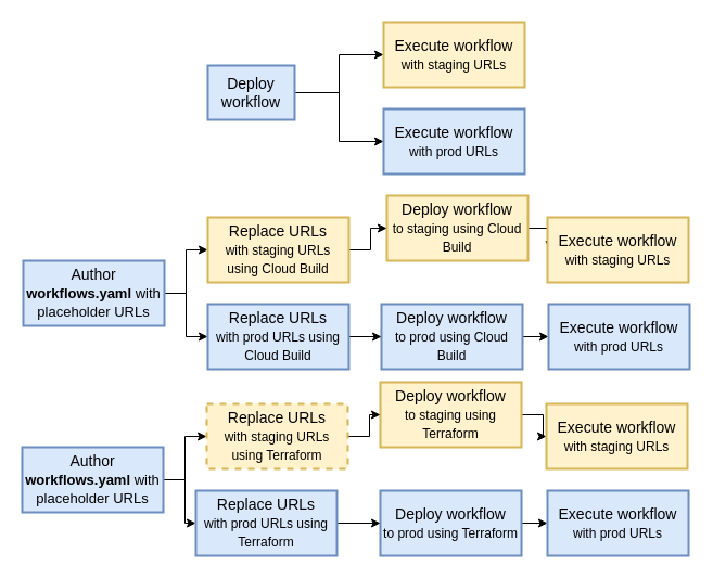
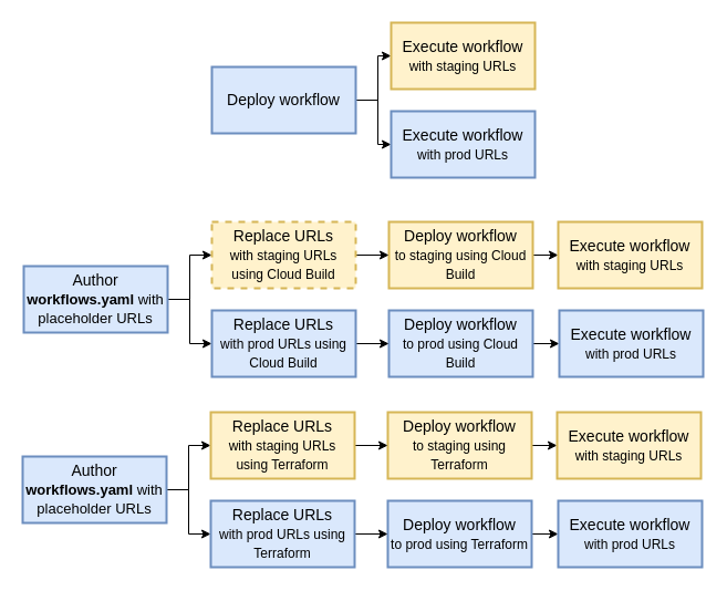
- <mxCell id="4" value="&lt;span style=&quot;font-weight: 400;&quot;&gt;&lt;font style=&quot;&quot;&gt;Deploy workflow&lt;/font&gt;&lt;/span&gt;&lt;span style=&quot;font-weight: normal;&quot;&gt;&lt;br&gt;&lt;/span&gt;" style="rounded=0;whiteSpace=wrap;html=1;fontSize=14;strokeWidth=2;fontStyle=1;fillColor=#dae8fc;strokeColor=#6c8ebf;" parent="1" vertex="1"><mxGeometry x="191" y="60" width="80" height="50" as="geometry" /></mxCell>
+ <mxCell id="4" value="&lt;span style=&quot;font-weight: 400;&quot;&gt;&lt;font style=&quot;&quot;&gt;Deploy workflow&lt;/font&gt;&lt;/span&gt;&lt;span style=&quot;font-weight: normal;&quot;&gt;&lt;br&gt;&lt;/span&gt;" style="rounded=0;whiteSpace=wrap;html=1;fontSize=14;strokeWidth=2;fontStyle=1;fillColor=#dae8fc;strokeColor=#6c8ebf;" parent="1" vertex="1"><mxGeometry x="191" y="60" width="130" height="60" as="geometry" /></mxCell>
- <mxCell id="13" value="&lt;span style=&quot;font-weight: 400;&quot;&gt;&lt;font style=&quot;&quot;&gt;Deploy workflow&lt;br&gt;&lt;/font&gt;&lt;/span&gt;&lt;span style=&quot;font-weight: normal;&quot;&gt;&lt;font style=&quot;font-size: 12px;&quot;&gt;to staging using Cloud Build&lt;/font&gt;&lt;br&gt;&lt;/span&gt;" style="rounded=0;whiteSpace=wrap;html=1;fontSize=14;strokeWidth=2;fontStyle=1;fillColor=#fff2cc;strokeColor=#d6b656;" parent="1" vertex="1"><mxGeometry x="356" y="180" width="130" height="60" as="geometry" /></mxCell>
+ <mxCell id="13" value="&lt;span style=&quot;font-weight: 400;&quot;&gt;&lt;font style=&quot;&quot;&gt;Deploy workflow&lt;br&gt;&lt;/font&gt;&lt;/span&gt;&lt;span style=&quot;font-weight: normal;&quot;&gt;&lt;font style=&quot;font-size: 12px;&quot;&gt;to staging using Cloud Build&lt;/font&gt;&lt;br&gt;&lt;/span&gt;" style="rounded=0;whiteSpace=wrap;html=1;fontSize=14;strokeWidth=2;fontStyle=1;fillColor=#fff2cc;strokeColor=#d6b656;" parent="1" vertex="1"><mxGeometry x="351" y="200" width="130" height="60" as="geometry" /></mxCell>
- <mxCell id="17" value="&lt;span style=&quot;font-weight: 400;&quot;&gt;&lt;font style=&quot;&quot;&gt;Replace URLs&lt;br&gt;&lt;/font&gt;&lt;/span&gt;&lt;span style=&quot;font-weight: normal;&quot;&gt;&lt;font style=&quot;font-size: 12px;&quot;&gt;with staging URLs using Cloud Build&lt;/font&gt;&lt;br&gt;&lt;/span&gt;" style="rounded=0;whiteSpace=wrap;html=1;fontSize=14;strokeWidth=2;fontStyle=1;fillColor=#fff2cc;strokeColor=#d6b656;" parent="1" vertex="1"><mxGeometry x="191" y="200" width="130" height="60" as="geometry" /></mxCell>
+ <mxCell id="17" value="&lt;span style=&quot;font-weight: 400;&quot;&gt;&lt;font style=&quot;&quot;&gt;Replace URLs&lt;br&gt;&lt;/font&gt;&lt;/span&gt;&lt;span style=&quot;font-weight: normal;&quot;&gt;&lt;font style=&quot;font-size: 12px;&quot;&gt;with staging URLs using Cloud Build&lt;/font&gt;&lt;br&gt;&lt;/span&gt;" style="rounded=0;whiteSpace=wrap;html=1;fontSize=14;strokeWidth=2;fontStyle=1;fillColor=#fff2cc;strokeColor=#d6b656;dashed=1;" parent="1" vertex="1"><mxGeometry x="191" y="200" width="130" height="60" as="geometry" /></mxCell>
- <mxCell id="26" value="&lt;span style=&quot;font-weight: 400;&quot;&gt;&lt;font style=&quot;&quot;&gt;Deploy workflow&lt;br&gt;&lt;/font&gt;&lt;/span&gt;&lt;span style=&quot;font-weight: normal;&quot;&gt;&lt;font style=&quot;font-size: 12px;&quot;&gt;to staging using Terraform&lt;/font&gt;&lt;br&gt;&lt;/span&gt;" style="rounded=0;whiteSpace=wrap;html=1;fontSize=14;strokeWidth=2;fontStyle=1;fillColor=#fff2cc;strokeColor=#d6b656;" vertex="1" parent="1"><mxGeometry x="350" y="352" width="130" height="60" as="geometry" /></mxCell>
+ <mxCell id="26" value="&lt;span style=&quot;font-weight: 400;&quot;&gt;&lt;font style=&quot;&quot;&gt;Deploy workflow&lt;br&gt;&lt;/font&gt;&lt;/span&gt;&lt;span style=&quot;font-weight: normal;&quot;&gt;&lt;font style=&quot;font-size: 12px;&quot;&gt;to staging using Terraform&lt;/font&gt;&lt;br&gt;&lt;/span&gt;" style="rounded=0;whiteSpace=wrap;html=1;fontSize=14;strokeWidth=2;fontStyle=1;fillColor=#fff2cc;strokeColor=#d6b656;" vertex="1" parent="1"><mxGeometry x="350" y="372" width="130" height="60" as="geometry" /></mxCell>
- <mxCell id="30" value="&lt;span style=&quot;font-weight: 400;&quot;&gt;&lt;font style=&quot;&quot;&gt;Replace URLs&lt;br&gt;&lt;/font&gt;&lt;/span&gt;&lt;span style=&quot;font-weight: normal;&quot;&gt;&lt;font style=&quot;font-size: 12px;&quot;&gt;with staging URLs using Terraform&lt;/font&gt;&lt;br&gt;&lt;/span&gt;" style="rounded=0;whiteSpace=wrap;html=1;fontSize=14;strokeWidth=2;fontStyle=1;fillColor=#fff2cc;strokeColor=#d6b656;dashed=1;" vertex="1" parent="1"><mxGeometry x="190" y="372" width="130" height="60" as="geometry" /></mxCell>
+ <mxCell id="30" value="&lt;span style=&quot;font-weight: 400;&quot;&gt;&lt;font style=&quot;&quot;&gt;Replace URLs&lt;br&gt;&lt;/font&gt;&lt;/span&gt;&lt;span style=&quot;font-weight: normal;&quot;&gt;&lt;font style=&quot;font-size: 12px;&quot;&gt;with staging URLs using Terraform&lt;/font&gt;&lt;br&gt;&lt;/span&gt;" style="rounded=0;whiteSpace=wrap;html=1;fontSize=14;strokeWidth=2;fontStyle=1;fillColor=#fff2cc;strokeColor=#d6b656;" vertex="1" parent="1"><mxGeometry x="190" y="372" width="130" height="60" as="geometry" /></mxCell>
- <mxCell id="28" value="&lt;span style=&quot;font-weight: 400;&quot;&gt;&lt;font style=&quot;&quot;&gt;Replace URLs&lt;br&gt;&lt;/font&gt;&lt;/span&gt;&lt;span style=&quot;font-weight: normal;&quot;&gt;&lt;font style=&quot;font-size: 12px;&quot;&gt;with prod URLs using Terraform&lt;/font&gt;&lt;br&gt;&lt;/span&gt;" style="rounded=0;whiteSpace=wrap;html=1;fontSize=14;strokeWidth=2;fontStyle=1;fillColor=#dae8fc;strokeColor=#6c8ebf;" vertex="1" parent="1"><mxGeometry x="180" y="452" width="130" height="60" as="geometry" /></mxCell>
+ <mxCell id="28" value="&lt;span style=&quot;font-weight: 400;&quot;&gt;&lt;font style=&quot;&quot;&gt;Replace URLs&lt;br&gt;&lt;/font&gt;&lt;/span&gt;&lt;span style=&quot;font-weight: normal;&quot;&gt;&lt;font style=&quot;font-size: 12px;&quot;&gt;with prod URLs using Terraform&lt;/font&gt;&lt;br&gt;&lt;/span&gt;" style="rounded=0;whiteSpace=wrap;html=1;fontSize=14;strokeWidth=2;fontStyle=1;fillColor=#dae8fc;strokeColor=#6c8ebf;" vertex="1" parent="1"><mxGeometry x="190" y="452" width="130" height="60" as="geometry" /></mxCell>
